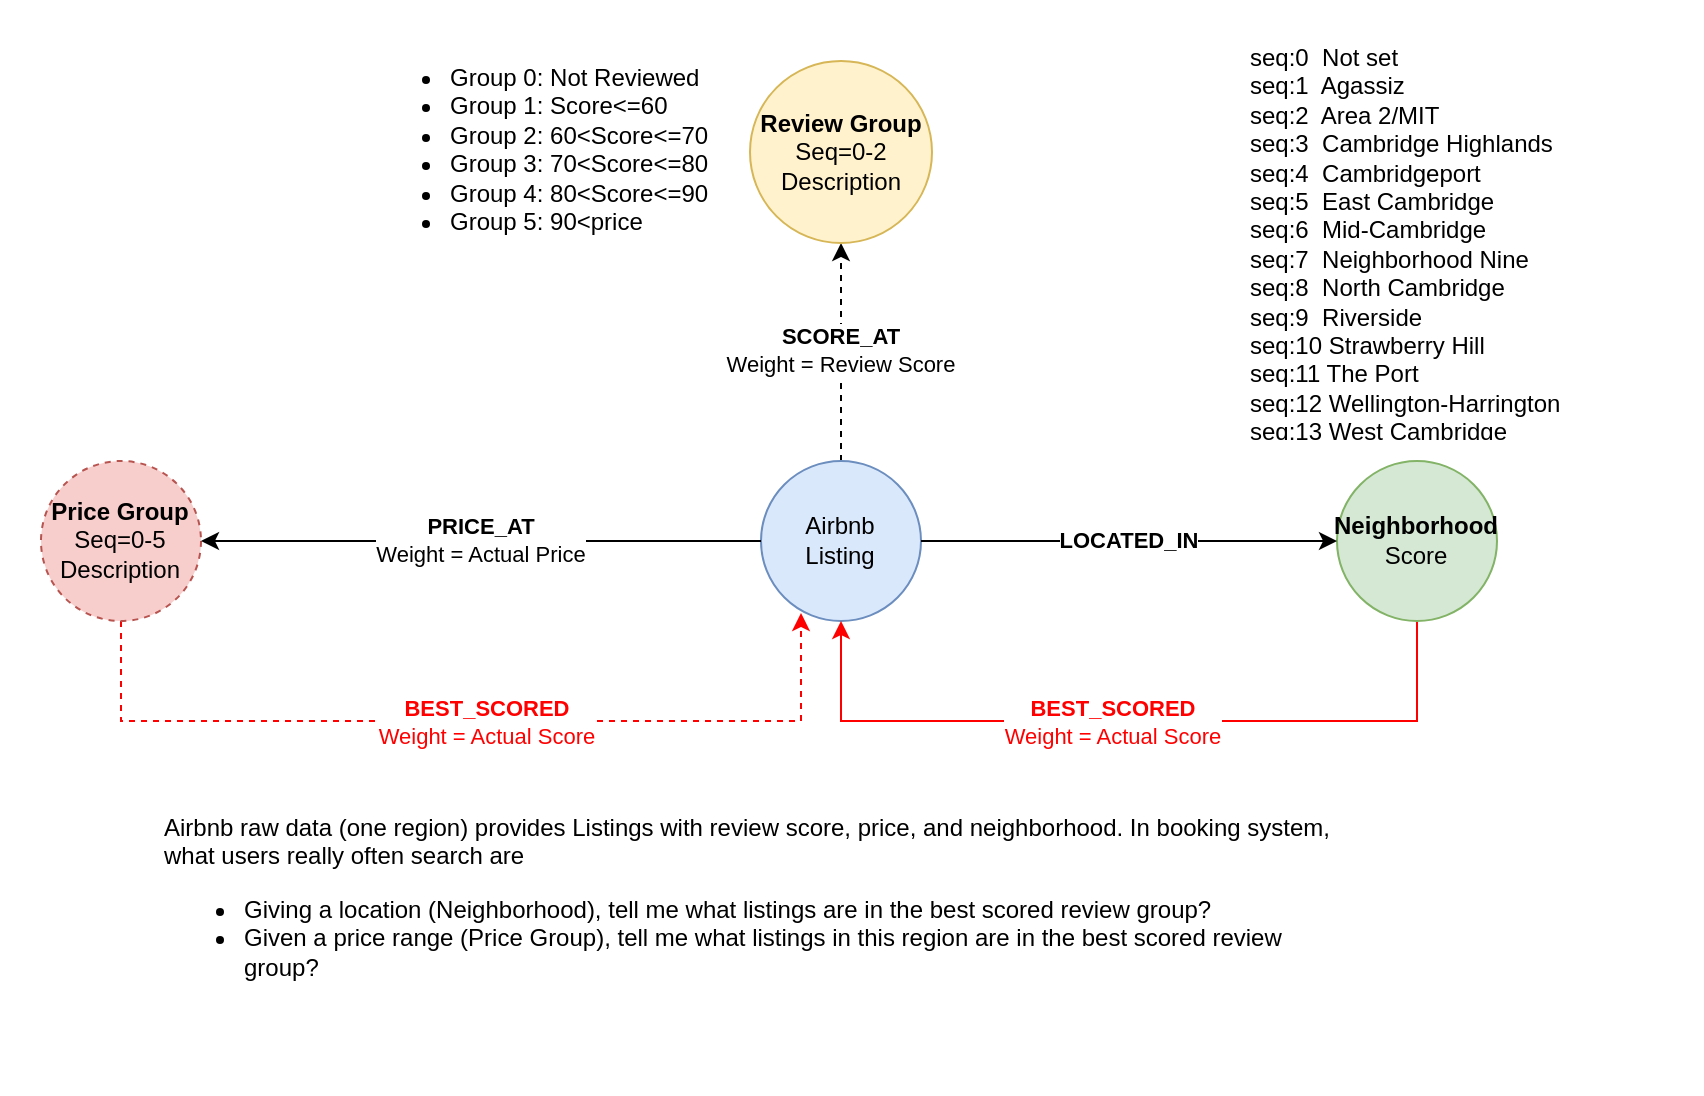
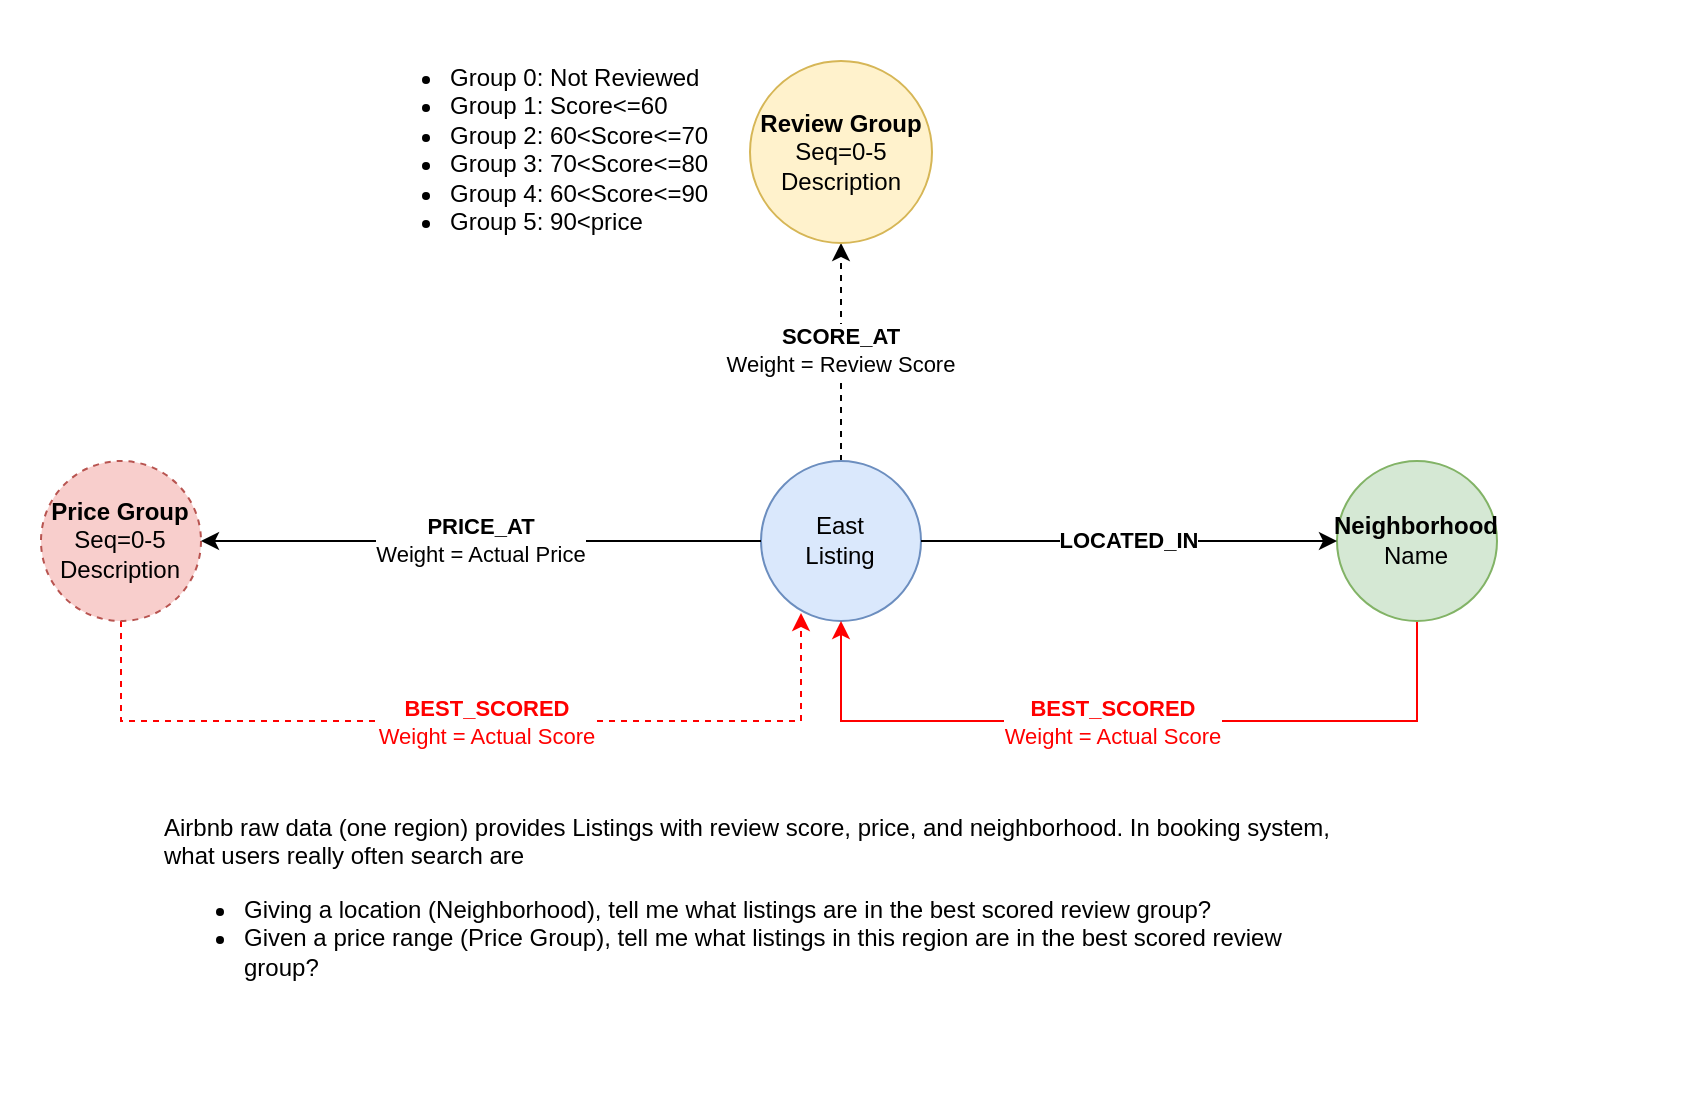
- <mxCell id="12" value="&lt;p&gt;&lt;/p&gt;&lt;ul&gt;&lt;li&gt;&lt;span&gt;Group 0: Not Reviewed&lt;/span&gt;&lt;/li&gt;&lt;li&gt;&lt;span&gt;Group 1: Score&amp;lt;=60&lt;/span&gt;&lt;/li&gt;&lt;li&gt;&lt;span&gt;Group 2: 60&amp;lt;Score&amp;lt;=70&lt;/span&gt;&lt;/li&gt;&lt;li&gt;&lt;span&gt;Group 3: 70&amp;lt;Score&amp;lt;=80&lt;/span&gt;&lt;/li&gt;&lt;li&gt;&lt;span&gt;Group 4: 80&amp;lt;Score&amp;lt;=90&lt;/span&gt;&lt;/li&gt;&lt;li&gt;&lt;span&gt;Group 5: 90&amp;lt;price&lt;/span&gt;&lt;/li&gt;&lt;/ul&gt;&lt;p&gt;&lt;/p&gt;" style="text;html=1;strokeColor=none;fillColor=none;spacing=5;spacingTop=-20;whiteSpace=wrap;overflow=hidden;rounded=0;" parent="1" vertex="1"><mxGeometry x="180" y="30" width="210" height="90" as="geometry" /></mxCell>
+ <mxCell id="12" value="&lt;p&gt;&lt;/p&gt;&lt;ul&gt;&lt;li&gt;&lt;span&gt;Group 0: Not Reviewed&lt;/span&gt;&lt;/li&gt;&lt;li&gt;&lt;span&gt;Group 1: Score&amp;lt;=60&lt;/span&gt;&lt;/li&gt;&lt;li&gt;&lt;span&gt;Group 2: 60&amp;lt;Score&amp;lt;=70&lt;/span&gt;&lt;/li&gt;&lt;li&gt;&lt;span&gt;Group 3: 70&amp;lt;Score&amp;lt;=80&lt;/span&gt;&lt;/li&gt;&lt;li&gt;&lt;span&gt;Group 4: 60&amp;lt;Score&amp;lt;=90&lt;/span&gt;&lt;/li&gt;&lt;li&gt;&lt;span&gt;Group 5: 90&amp;lt;price&lt;/span&gt;&lt;/li&gt;&lt;/ul&gt;&lt;p&gt;&lt;/p&gt;" style="text;html=1;strokeColor=none;fillColor=none;spacing=5;spacingTop=-20;whiteSpace=wrap;overflow=hidden;rounded=0;" parent="1" vertex="1"><mxGeometry x="180" y="30" width="210" height="90" as="geometry" /></mxCell>
- <mxCell id="10" value="&lt;b&gt;Review Group&lt;/b&gt;&lt;br&gt;Seq=0-2&lt;br&gt;Description" style="ellipse;whiteSpace=wrap;html=1;aspect=fixed;fillColor=#fff2cc;strokeColor=#d6b656;" parent="1" vertex="1"><mxGeometry x="374.5" y="30" width="91" height="91" as="geometry" /></mxCell>
+ <mxCell id="10" value="&lt;b&gt;Review Group&lt;/b&gt;&lt;br&gt;Seq=0-5&lt;br&gt;Description" style="ellipse;whiteSpace=wrap;html=1;aspect=fixed;fillColor=#fff2cc;strokeColor=#d6b656;" parent="1" vertex="1"><mxGeometry x="374.5" y="30" width="91" height="91" as="geometry" /></mxCell>
- <mxCell id="14" value="&lt;p&gt;&lt;/p&gt;&lt;div&gt;seq:0&amp;nbsp; Not set&lt;/div&gt;&lt;div&gt;seq:1&amp;nbsp; Agassiz&lt;/div&gt;&lt;div&gt;seq:2&amp;nbsp; Area 2/MIT&lt;/div&gt;&lt;div&gt;seq:3&amp;nbsp; Cambridge Highlands&lt;/div&gt;&lt;div&gt;seq:4&amp;nbsp; Cambridgeport&lt;/div&gt;&lt;div&gt;seq:5&amp;nbsp; East Cambridge&lt;/div&gt;&lt;div&gt;seq:6&amp;nbsp; Mid-Cambridge&lt;/div&gt;&lt;div&gt;seq:7&amp;nbsp; Neighborhood Nine&lt;/div&gt;&lt;div&gt;seq:8&amp;nbsp; North Cambridge&lt;/div&gt;&lt;div&gt;seq:9&amp;nbsp; Riverside&lt;/div&gt;&lt;div&gt;seq:10 Strawberry Hill&lt;/div&gt;&lt;div&gt;seq:11 The Port&lt;/div&gt;&lt;div&gt;seq:12 Wellington-Harrington&lt;/div&gt;&lt;div&gt;seq:13 West Cambridge&lt;/div&gt;&lt;p&gt;&lt;/p&gt;" style="text;html=1;strokeColor=none;fillColor=none;spacing=5;spacingTop=-20;whiteSpace=wrap;overflow=hidden;rounded=0;" parent="1" vertex="1"><mxGeometry x="620" y="20" width="210" height="200" as="geometry" /></mxCell>
- <mxCell id="3" value="Airbnb&lt;br&gt;Listing" style="ellipse;whiteSpace=wrap;html=1;aspect=fixed;fillColor=#dae8fc;strokeColor=#6c8ebf;" parent="1" vertex="1"><mxGeometry x="380" y="230" width="80" height="80" as="geometry" /></mxCell>
+ <mxCell id="3" value="East&lt;br&gt;Listing" style="ellipse;whiteSpace=wrap;html=1;aspect=fixed;fillColor=#dae8fc;strokeColor=#6c8ebf;" parent="1" vertex="1"><mxGeometry x="380" y="230" width="80" height="80" as="geometry" /></mxCell>
- <mxCell id="6" value="&lt;b&gt;Neighborhood&lt;/b&gt;&lt;br&gt;Score" style="ellipse;whiteSpace=wrap;html=1;aspect=fixed;fillColor=#d5e8d4;strokeColor=#82b366;" parent="1" vertex="1"><mxGeometry x="668" y="230" width="80" height="80" as="geometry" /></mxCell>
+ <mxCell id="6" value="&lt;b&gt;Neighborhood&lt;/b&gt;&lt;br&gt;Name" style="ellipse;whiteSpace=wrap;html=1;aspect=fixed;fillColor=#d5e8d4;strokeColor=#82b366;" parent="1" vertex="1"><mxGeometry x="668" y="230" width="80" height="80" as="geometry" /></mxCell>
